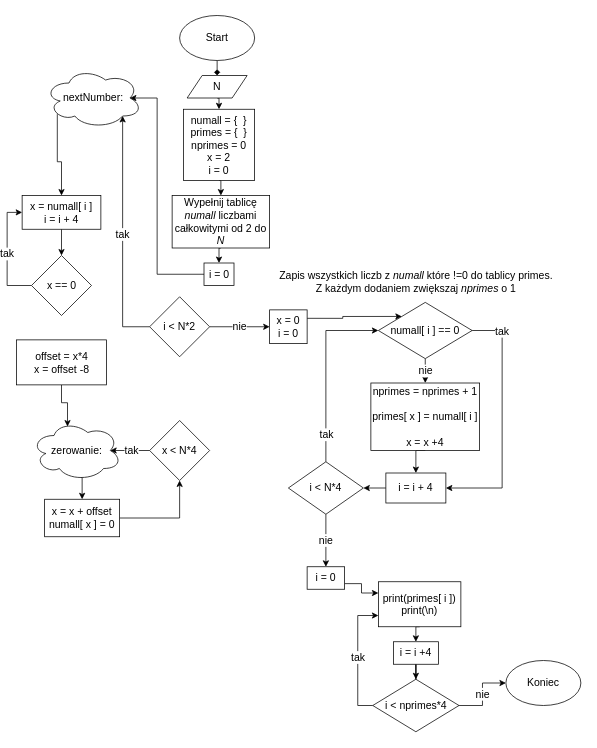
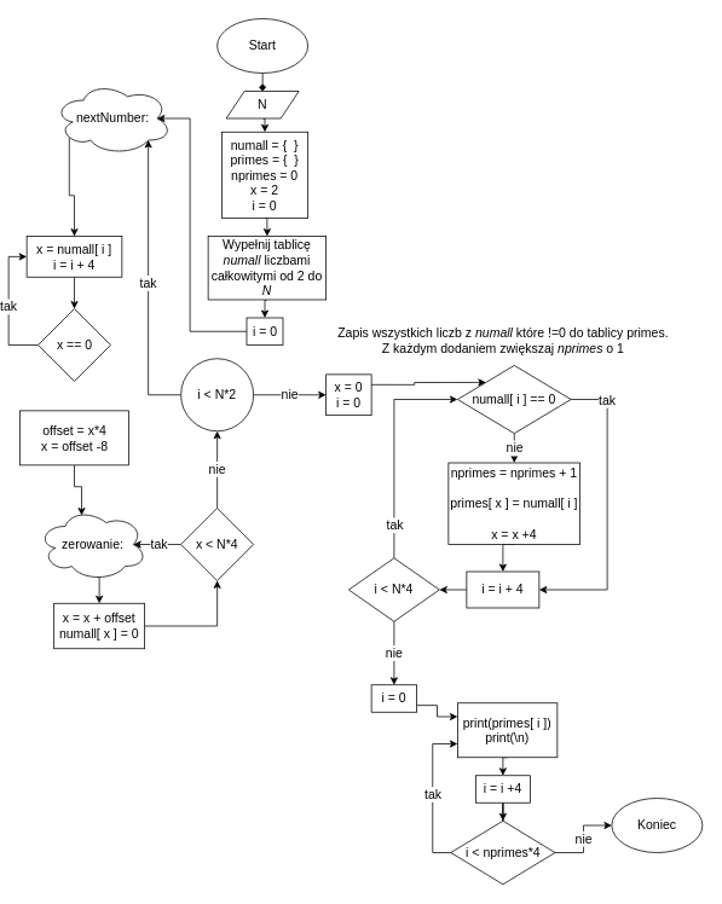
- <mxCell id="54" value="i &amp;lt; N*2" style="rhombus;whiteSpace=wrap;html=1;fontSize=14;" vertex="1" parent="1"><mxGeometry x="198" y="395" width="80" height="80" as="geometry" /></mxCell>
+ <mxCell id="54" value="i &amp;lt; N*2" style="ellipse;whiteSpace=wrap;html=1;fontSize=14;" vertex="1" parent="1"><mxGeometry x="198" y="395" width="80" height="80" as="geometry" /></mxCell>
+ <mxCell id="50" value="nie" style="edgeStyle=orthogonalEdgeStyle;rounded=0;orthogonalLoop=1;jettySize=auto;html=1;exitX=0.5;exitY=0;exitDx=0;exitDy=0;entryX=0.5;entryY=1;entryDx=0;entryDy=0;fontSize=14;" edge="1" parent="1" source="51" target="54"><mxGeometry relative="1" as="geometry" /></mxCell>
